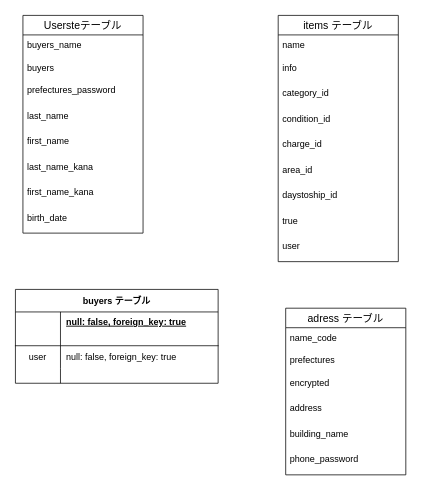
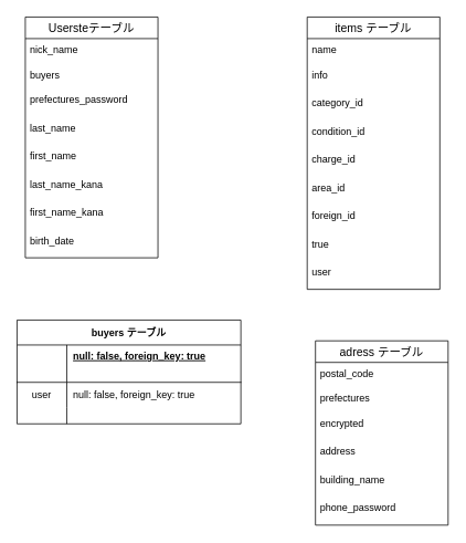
- <mxCell id="3" value="buyers_name" style="text;strokeColor=none;fillColor=none;spacingLeft=4;spacingRight=4;overflow=hidden;rotatable=0;points=[[0,0.5],[1,0.5]];portConstraint=eastwest;fontSize=12;" vertex="1" parent="2"><mxGeometry y="26" width="160" height="30" as="geometry" /></mxCell>
+ <mxCell id="3" value="nick_name" style="text;strokeColor=none;fillColor=none;spacingLeft=4;spacingRight=4;overflow=hidden;rotatable=0;points=[[0,0.5],[1,0.5]];portConstraint=eastwest;fontSize=12;" vertex="1" parent="2"><mxGeometry y="26" width="160" height="30" as="geometry" /></mxCell>
- <mxCell id="18" value="daystoship_id" style="text;strokeColor=none;fillColor=none;spacingLeft=4;spacingRight=4;overflow=hidden;rotatable=0;points=[[0,0.5],[1,0.5]];portConstraint=eastwest;fontSize=12;" vertex="1" parent="11"><mxGeometry y="226" width="160" height="34" as="geometry" /></mxCell>
+ <mxCell id="18" value="foreign_id" style="text;strokeColor=none;fillColor=none;spacingLeft=4;spacingRight=4;overflow=hidden;rotatable=0;points=[[0,0.5],[1,0.5]];portConstraint=eastwest;fontSize=12;" vertex="1" parent="11"><mxGeometry y="226" width="160" height="34" as="geometry" /></mxCell>
- <mxCell id="34" value="name_code" style="text;strokeColor=none;fillColor=none;spacingLeft=4;spacingRight=4;overflow=hidden;rotatable=0;points=[[0,0.5],[1,0.5]];portConstraint=eastwest;fontSize=12;" vertex="1" parent="33"><mxGeometry y="26" width="160" height="30" as="geometry" /></mxCell>
+ <mxCell id="34" value="postal_code" style="text;strokeColor=none;fillColor=none;spacingLeft=4;spacingRight=4;overflow=hidden;rotatable=0;points=[[0,0.5],[1,0.5]];portConstraint=eastwest;fontSize=12;" vertex="1" parent="33"><mxGeometry y="26" width="160" height="30" as="geometry" /></mxCell>
